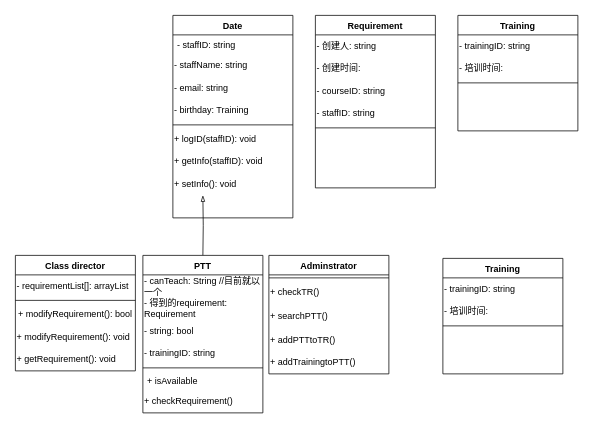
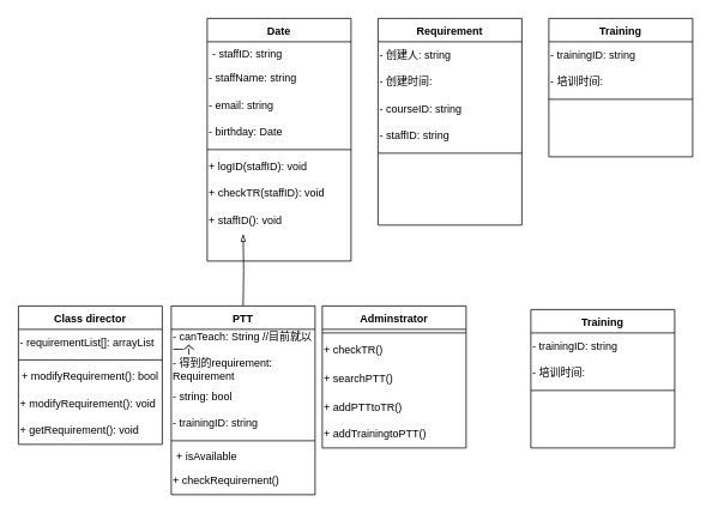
- <mxCell id="6" value="- birthday: Training" style="text;html=1;strokeColor=none;fillColor=none;align=left;verticalAlign=middle;whiteSpace=wrap;rounded=0;" parent="2" vertex="1"><mxGeometry y="112" width="160" height="30" as="geometry" /></mxCell>
+ <mxCell id="6" value="- birthday: Date" style="text;html=1;strokeColor=none;fillColor=none;align=left;verticalAlign=middle;whiteSpace=wrap;rounded=0;" parent="2" vertex="1"><mxGeometry y="112" width="160" height="30" as="geometry" /></mxCell>
- <mxCell id="9" value="+ getInfo(staffID): void" style="text;html=1;strokeColor=none;fillColor=none;align=left;verticalAlign=middle;whiteSpace=wrap;rounded=0;" parent="2" vertex="1"><mxGeometry y="180" width="160" height="30" as="geometry" /></mxCell>
+ <mxCell id="9" value="+ checkTR(staffID): void" style="text;html=1;strokeColor=none;fillColor=none;align=left;verticalAlign=middle;whiteSpace=wrap;rounded=0;" parent="2" vertex="1"><mxGeometry y="180" width="160" height="30" as="geometry" /></mxCell>
- <mxCell id="10" value="+ setInfo(): void" style="text;html=1;strokeColor=none;fillColor=none;align=left;verticalAlign=middle;whiteSpace=wrap;rounded=0;" parent="2" vertex="1"><mxGeometry y="210" width="160" height="30" as="geometry" /></mxCell>
+ <mxCell id="10" value="+ staffID(): void" style="text;html=1;strokeColor=none;fillColor=none;align=left;verticalAlign=middle;whiteSpace=wrap;rounded=0;" parent="2" vertex="1"><mxGeometry y="210" width="160" height="30" as="geometry" /></mxCell>
